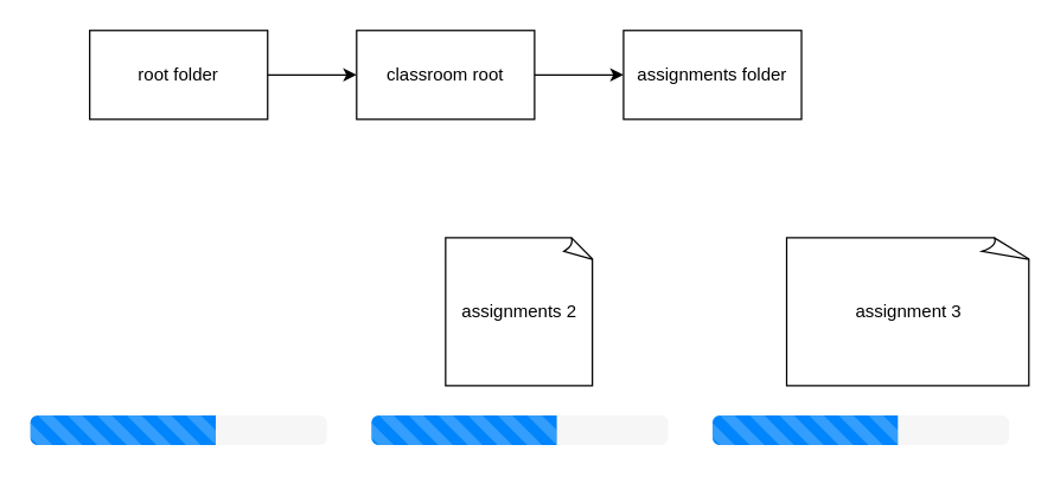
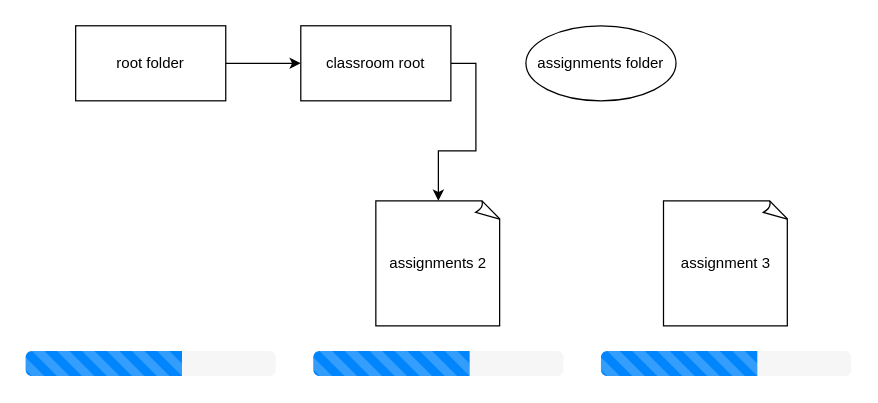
- <mxCell id="4" style="edgeStyle=orthogonalEdgeStyle;rounded=0;orthogonalLoop=1;jettySize=auto;html=1;exitX=1;exitY=0.5;exitDx=0;exitDy=0;entryX=0;entryY=0.5;entryDx=0;entryDy=0;" edge="1" parent="1" source="5" target="6"><mxGeometry relative="1" as="geometry" /></mxCell>
+ <mxCell id="4" style="edgeStyle=orthogonalEdgeStyle;rounded=0;orthogonalLoop=1;jettySize=auto;html=1;exitX=1;exitY=0.5;exitDx=0;exitDy=0;" edge="1" parent="1" source="5" target="9"><mxGeometry relative="1" as="geometry" /></mxCell>
- <mxCell id="6" value="assignments folder" style="rounded=0;whiteSpace=wrap;html=1;" vertex="1" parent="1"><mxGeometry x="420" y="20" width="120" height="60" as="geometry" /></mxCell>
+ <mxCell id="6" value="assignments folder" style="ellipse;whiteSpace=wrap;html=1;" vertex="1" parent="1"><mxGeometry x="420" y="20" width="120" height="60" as="geometry" /></mxCell>
- <mxCell id="12" value="assignment 3" style="whiteSpace=wrap;html=1;shape=mxgraph.basic.document" vertex="1" parent="1"><mxGeometry x="530" y="160" width="165" height="100" as="geometry" /></mxCell>
+ <mxCell id="12" value="assignment 3" style="whiteSpace=wrap;html=1;shape=mxgraph.basic.document" vertex="1" parent="1"><mxGeometry x="530" y="160" width="100" height="100" as="geometry" /></mxCell>
